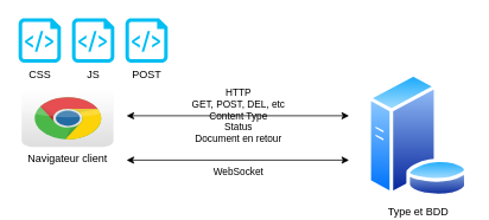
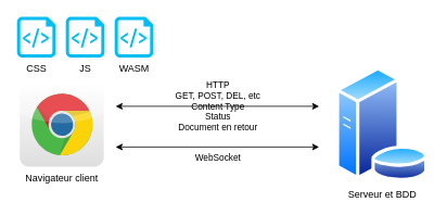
- <mxCell id="8" value="POST" style="verticalLabelPosition=bottom;html=1;verticalAlign=top;align=center;strokeColor=none;fillColor=#00BEF2;shape=mxgraph.azure.script_file;pointerEvents=1;labelBackgroundColor=none;fontColor=#000000;" parent="1" vertex="1"><mxGeometry x="140.25" y="20" width="47.5" height="50" as="geometry" /></mxCell>
+ <mxCell id="8" value="WASM" style="verticalLabelPosition=bottom;html=1;verticalAlign=top;align=center;strokeColor=none;fillColor=#00BEF2;shape=mxgraph.azure.script_file;pointerEvents=1;labelBackgroundColor=none;fontColor=#000000;" parent="1" vertex="1"><mxGeometry x="140.25" y="20" width="47.5" height="50" as="geometry" /></mxCell>
- <mxCell id="2" value="Navigateur client" style="dashed=0;outlineConnect=0;html=1;align=center;labelPosition=center;verticalLabelPosition=bottom;verticalAlign=top;shape=mxgraph.webicons.chrome;gradientColor=#DFDEDE;labelBackgroundColor=none;fontColor=#000000;" parent="1" vertex="1"><mxGeometry x="23.65" y="100" width="103.2" height="65" as="geometry" /></mxCell>
+ <mxCell id="2" value="Navigateur client" style="dashed=0;outlineConnect=0;html=1;align=center;labelPosition=center;verticalLabelPosition=bottom;verticalAlign=top;shape=mxgraph.webicons.chrome;gradientColor=#DFDEDE;labelBackgroundColor=none;fontColor=#000000;" parent="1" vertex="1"><mxGeometry x="23.65" y="100" width="103.2" height="104" as="geometry" /></mxCell>
- <mxCell id="3" value="Type et BDD" style="image;aspect=fixed;perimeter=ellipsePerimeter;html=1;align=center;shadow=0;dashed=0;spacingTop=3;image=img/lib/active_directory/database_server.svg;labelBackgroundColor=none;fontColor=#000000;" parent="1" vertex="1"><mxGeometry x="411.5" y="82" width="114.8" height="140" as="geometry" /></mxCell>
+ <mxCell id="3" value="Serveur et BDD" style="image;aspect=fixed;perimeter=ellipsePerimeter;html=1;align=center;shadow=0;dashed=0;spacingTop=3;image=img/lib/active_directory/database_server.svg;labelBackgroundColor=none;fontColor=#000000;" parent="1" vertex="1"><mxGeometry x="411.5" y="82" width="114.8" height="140" as="geometry" /></mxCell>
